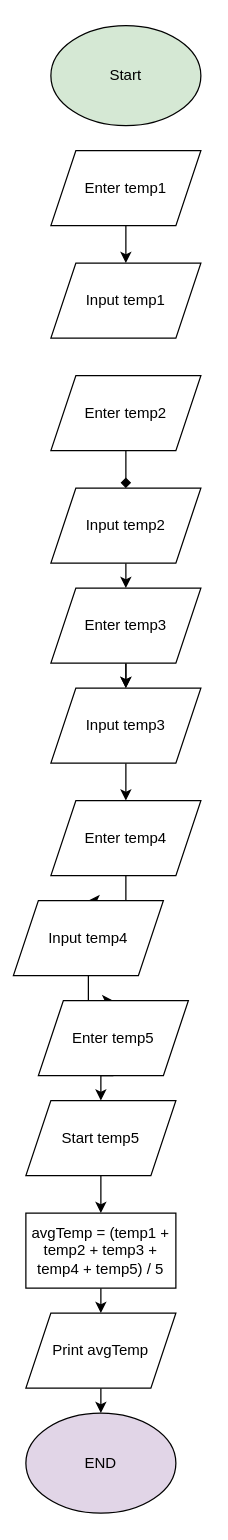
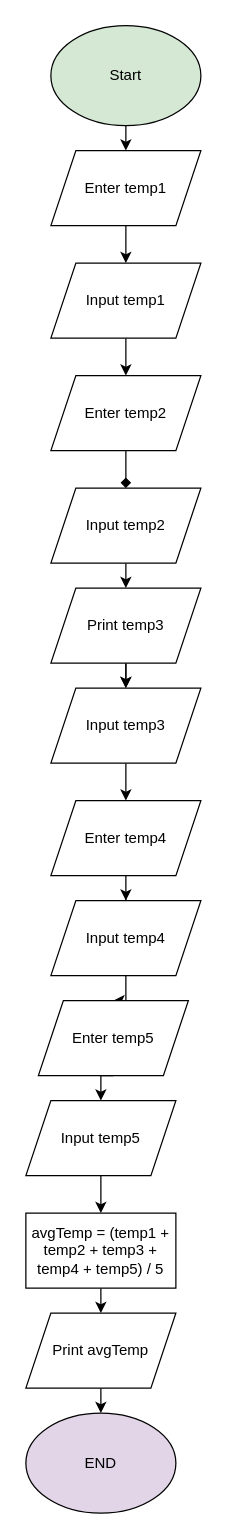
+ <mxCell id="2" style="edgeStyle=orthogonalEdgeStyle;rounded=0;orthogonalLoop=1;jettySize=auto;html=1;exitX=0.5;exitY=1;exitDx=0;exitDy=0;entryX=0.5;entryY=0;entryDx=0;entryDy=0;" edge="1" parent="1" source="3" target="5"><mxGeometry relative="1" as="geometry" /></mxCell>
+ <mxCell id="6" style="edgeStyle=orthogonalEdgeStyle;rounded=0;orthogonalLoop=1;jettySize=auto;html=1;exitX=0.5;exitY=1;exitDx=0;exitDy=0;entryX=0.5;entryY=0;entryDx=0;entryDy=0;" edge="1" parent="1" source="7" target="9"><mxGeometry relative="1" as="geometry" /></mxCell>
- <mxCell id="14" value="Enter temp3" style="shape=parallelogram;perimeter=parallelogramPerimeter;whiteSpace=wrap;html=1;fixedSize=1;" vertex="1" parent="1"><mxGeometry x="40" y="470" width="120" height="60" as="geometry" /></mxCell>
+ <mxCell id="14" value="Print temp3" style="shape=parallelogram;perimeter=parallelogramPerimeter;whiteSpace=wrap;html=1;fixedSize=1;" vertex="1" parent="1"><mxGeometry x="40" y="470" width="120" height="60" as="geometry" /></mxCell>
- <mxCell id="20" value="Input temp4" style="shape=parallelogram;perimeter=parallelogramPerimeter;whiteSpace=wrap;html=1;fixedSize=1;" vertex="1" parent="1"><mxGeometry x="10" y="720" width="120" height="60" as="geometry" /></mxCell>
+ <mxCell id="20" value="Input temp4" style="shape=parallelogram;perimeter=parallelogramPerimeter;whiteSpace=wrap;html=1;fixedSize=1;" vertex="1" parent="1"><mxGeometry x="40" y="720" width="120" height="60" as="geometry" /></mxCell>
- <mxCell id="24" value="Start temp5" style="shape=parallelogram;perimeter=parallelogramPerimeter;whiteSpace=wrap;html=1;fixedSize=1;" vertex="1" parent="1"><mxGeometry x="20" y="880" width="120" height="60" as="geometry" /></mxCell>
+ <mxCell id="24" value="Input temp5" style="shape=parallelogram;perimeter=parallelogramPerimeter;whiteSpace=wrap;html=1;fixedSize=1;" vertex="1" parent="1"><mxGeometry x="20" y="880" width="120" height="60" as="geometry" /></mxCell>
